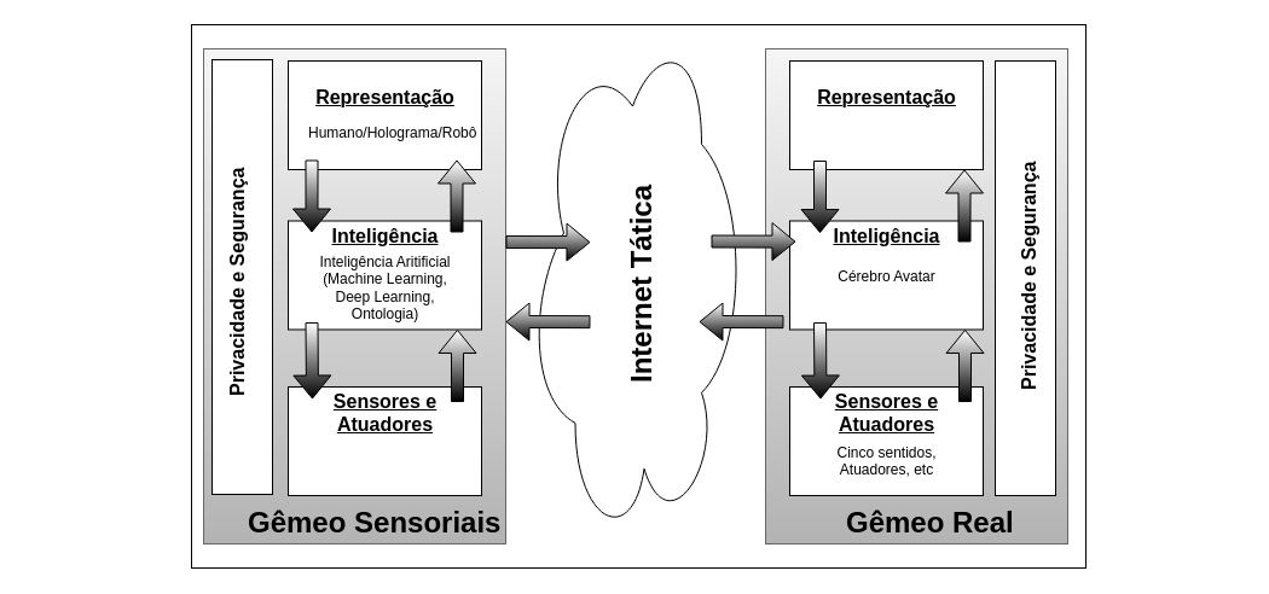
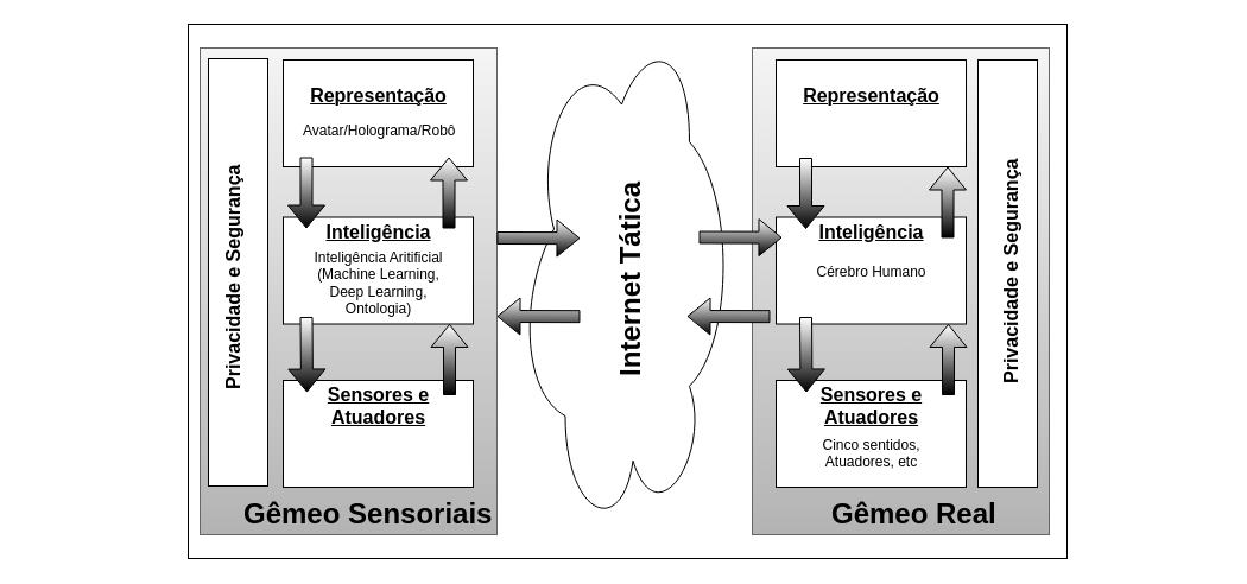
- <mxCell id="11" value="Humano/Holograma/Robô" style="text;html=1;resizable=0;points=[];autosize=1;align=left;verticalAlign=top;spacingTop=-4;" parent="1" vertex="1"><mxGeometry x="253" y="100" width="140" height="20" as="geometry" /></mxCell>
+ <mxCell id="11" value="Avatar/Holograma/Robô" style="text;html=1;resizable=0;points=[];autosize=1;align=left;verticalAlign=top;spacingTop=-4;" parent="1" vertex="1"><mxGeometry x="253" y="100" width="140" height="20" as="geometry" /></mxCell>
- <mxCell id="21" value="Cérebro Avatar" style="text;html=1;resizable=0;points=[];autosize=1;align=center;verticalAlign=top;spacingTop=-4;" parent="1" vertex="1"><mxGeometry x="678" y="219" width="110" height="20" as="geometry" /></mxCell>
+ <mxCell id="21" value="Cérebro Humano" style="text;html=1;resizable=0;points=[];autosize=1;align=center;verticalAlign=top;spacingTop=-4;" parent="1" vertex="1"><mxGeometry x="678" y="219" width="110" height="20" as="geometry" /></mxCell>
